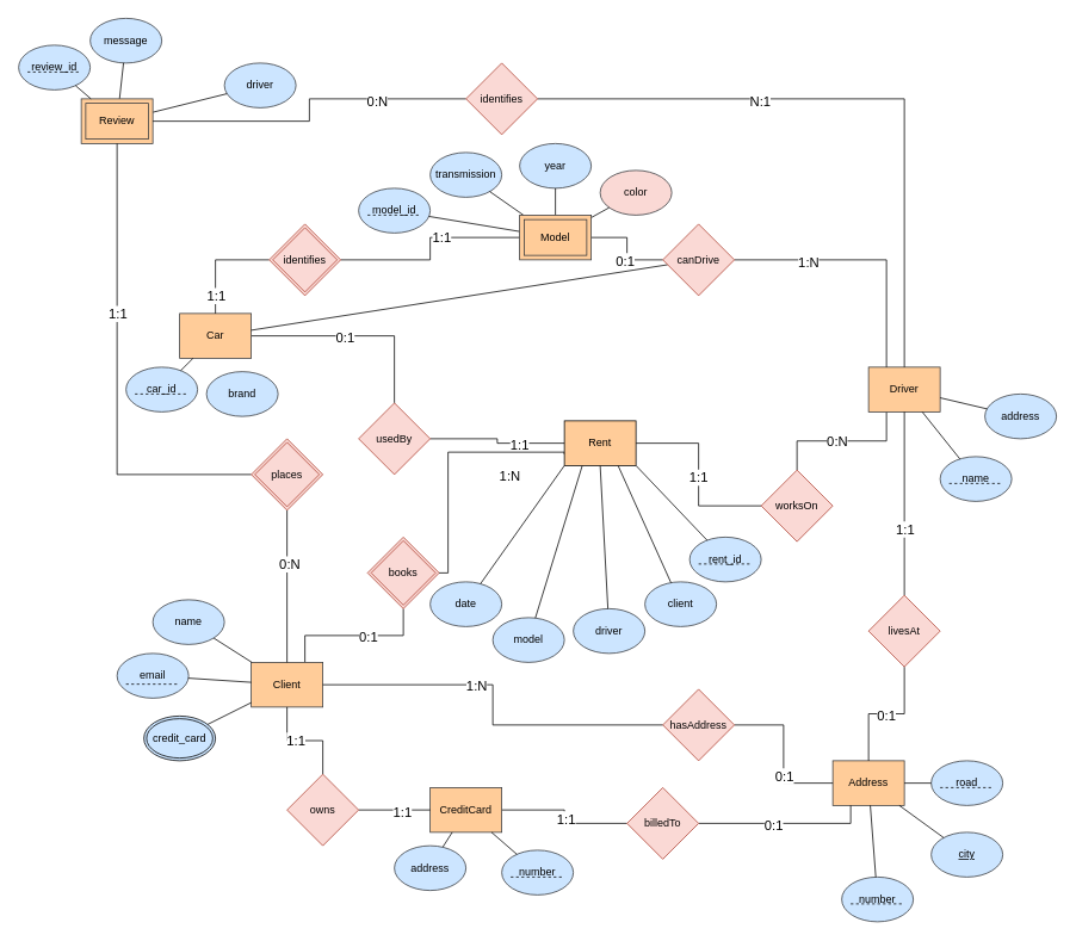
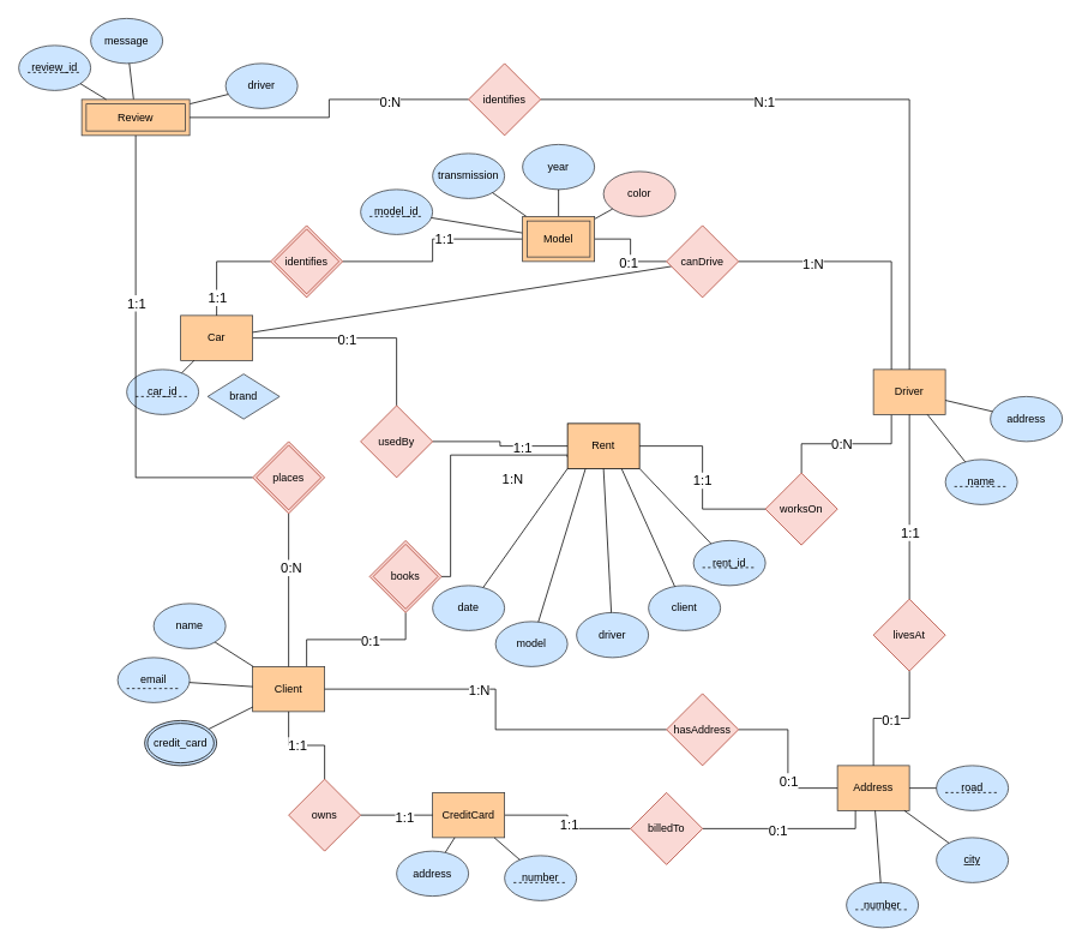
- <mxCell id="56" value="Review" style="shape=ext;margin=3;double=1;whiteSpace=wrap;html=1;align=center;fillColor=#ffcc99;strokeColor=#36393d;" parent="1" vertex="1"><mxGeometry x="90" y="110" width="80" height="50" as="geometry" /></mxCell>
+ <mxCell id="56" value="Review" style="shape=ext;margin=3;double=1;whiteSpace=wrap;html=1;align=center;fillColor=#ffcc99;strokeColor=#36393d;" parent="1" vertex="1"><mxGeometry x="90" y="110" width="120" height="40" as="geometry" /></mxCell>
- <mxCell id="29" value="brand" style="ellipse;whiteSpace=wrap;html=1;fillColor=#cce5ff;strokeColor=#36393d;" parent="1" vertex="1"><mxGeometry x="230" y="415" width="80" height="50" as="geometry" /></mxCell>
+ <mxCell id="29" value="brand" style="rhombus;whiteSpace=wrap;html=1;fillColor=#cce5ff;strokeColor=#36393d;" parent="1" vertex="1"><mxGeometry x="230" y="415" width="80" height="50" as="geometry" /></mxCell>
